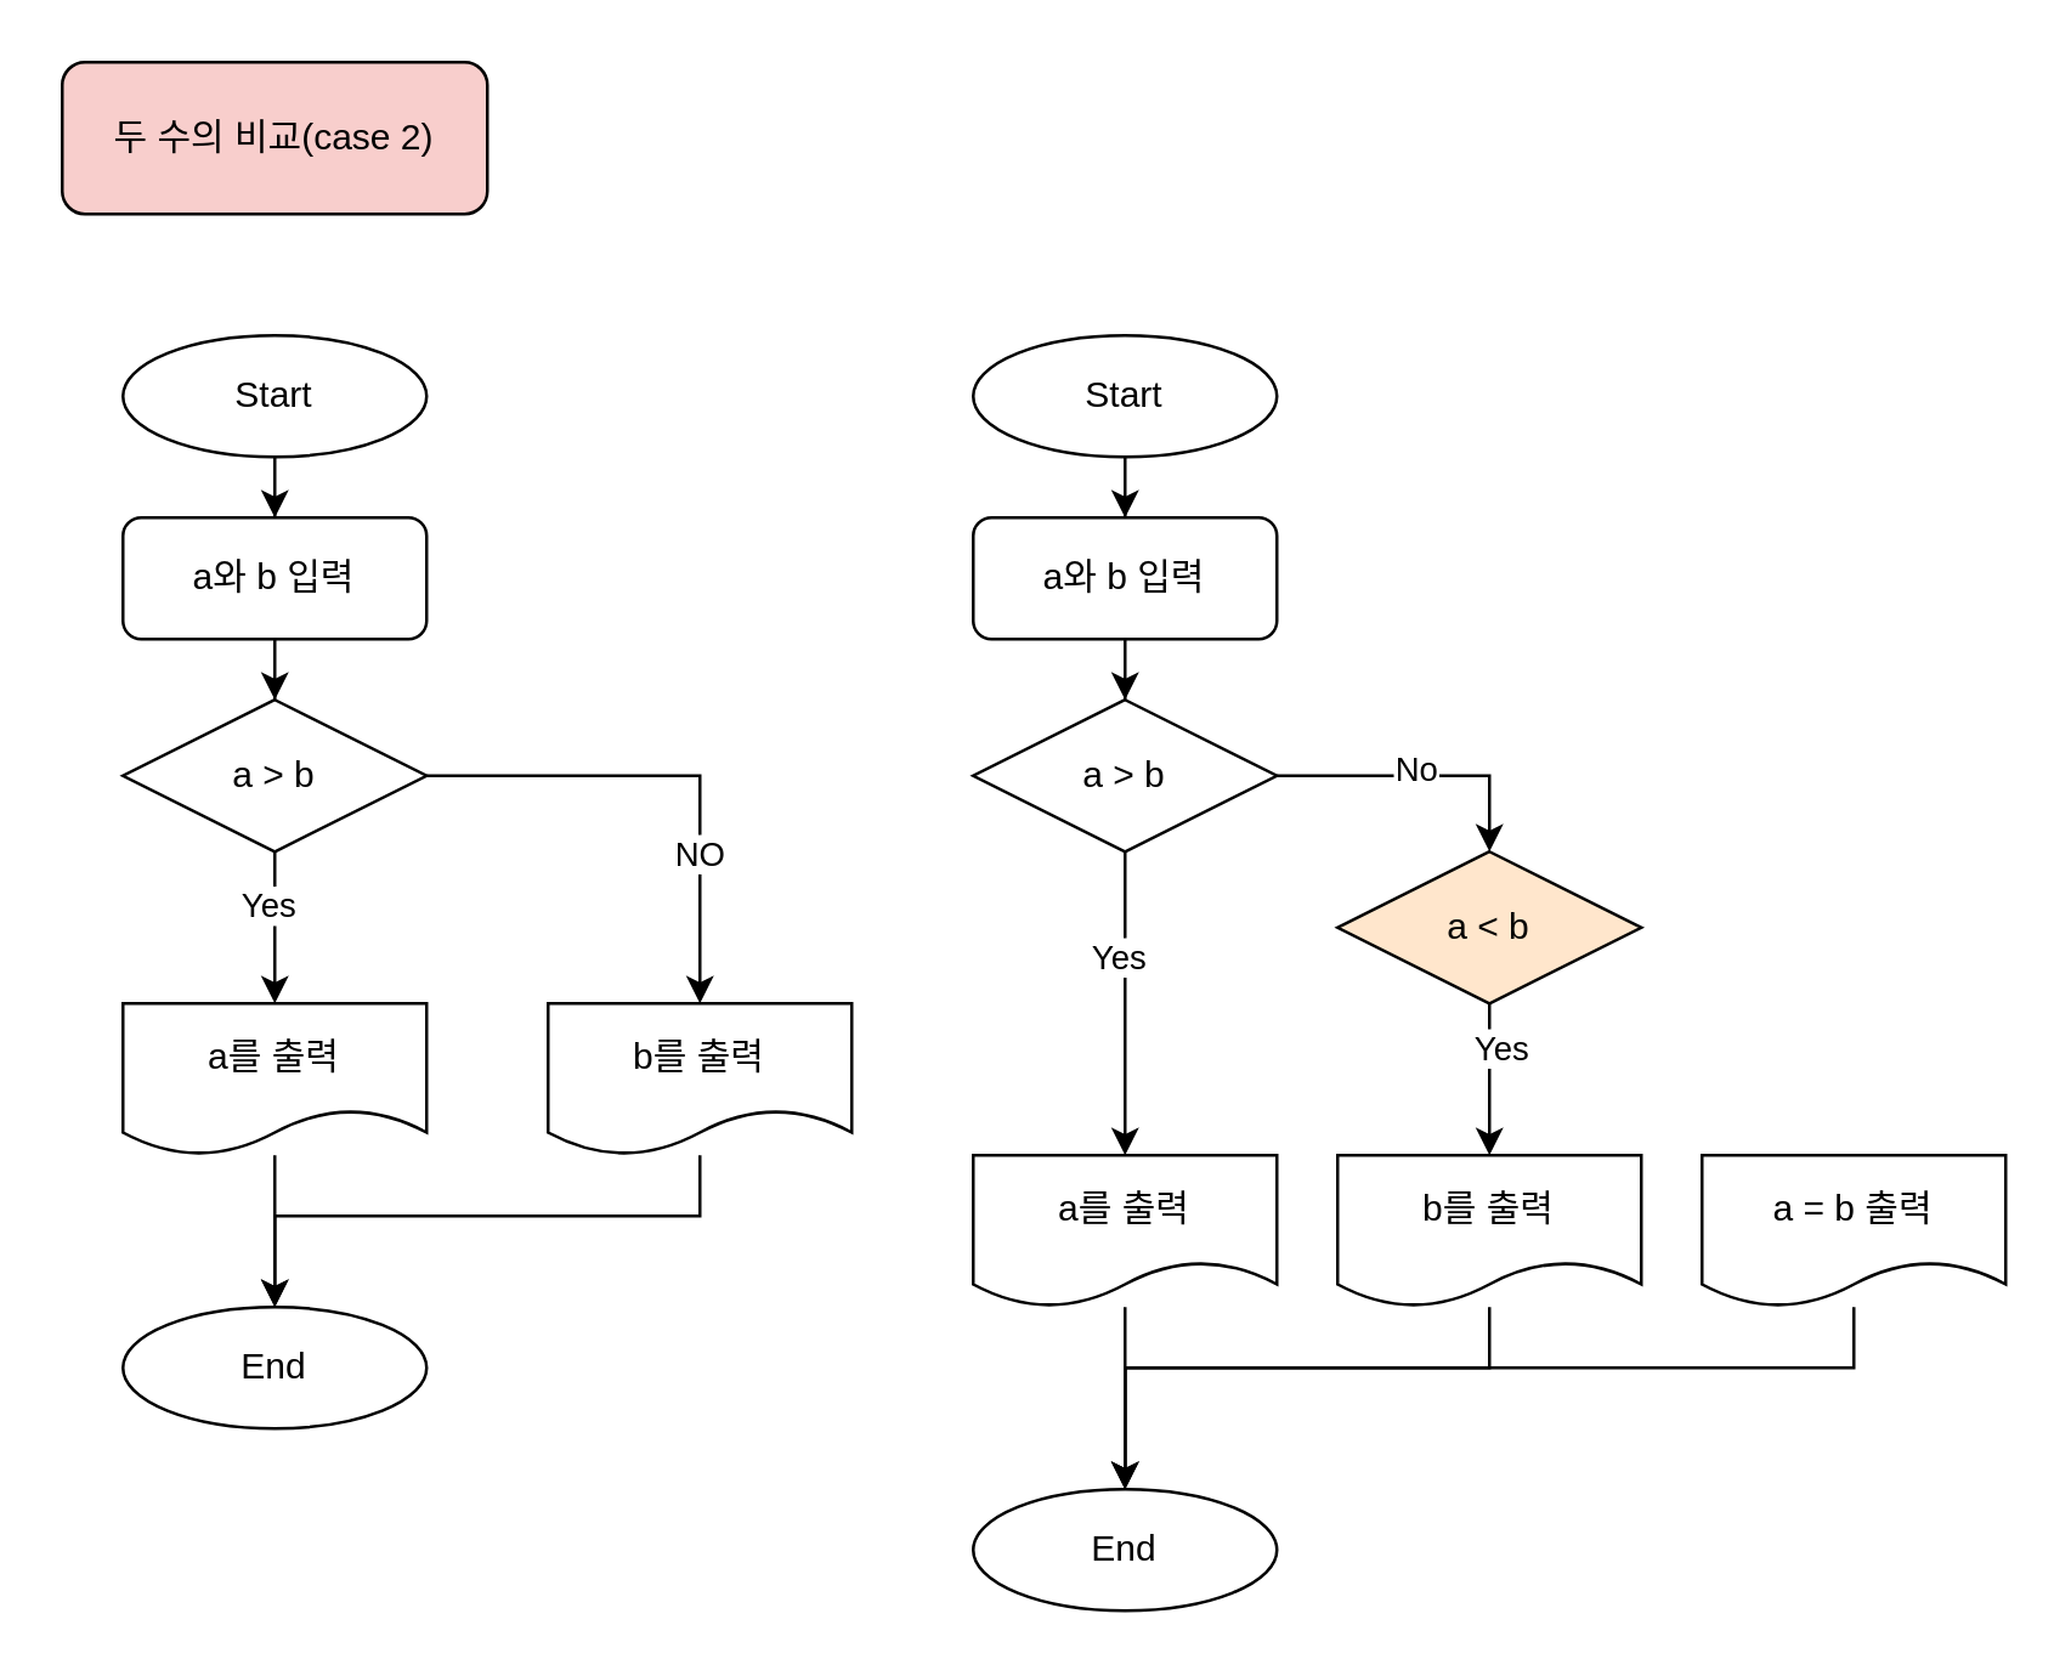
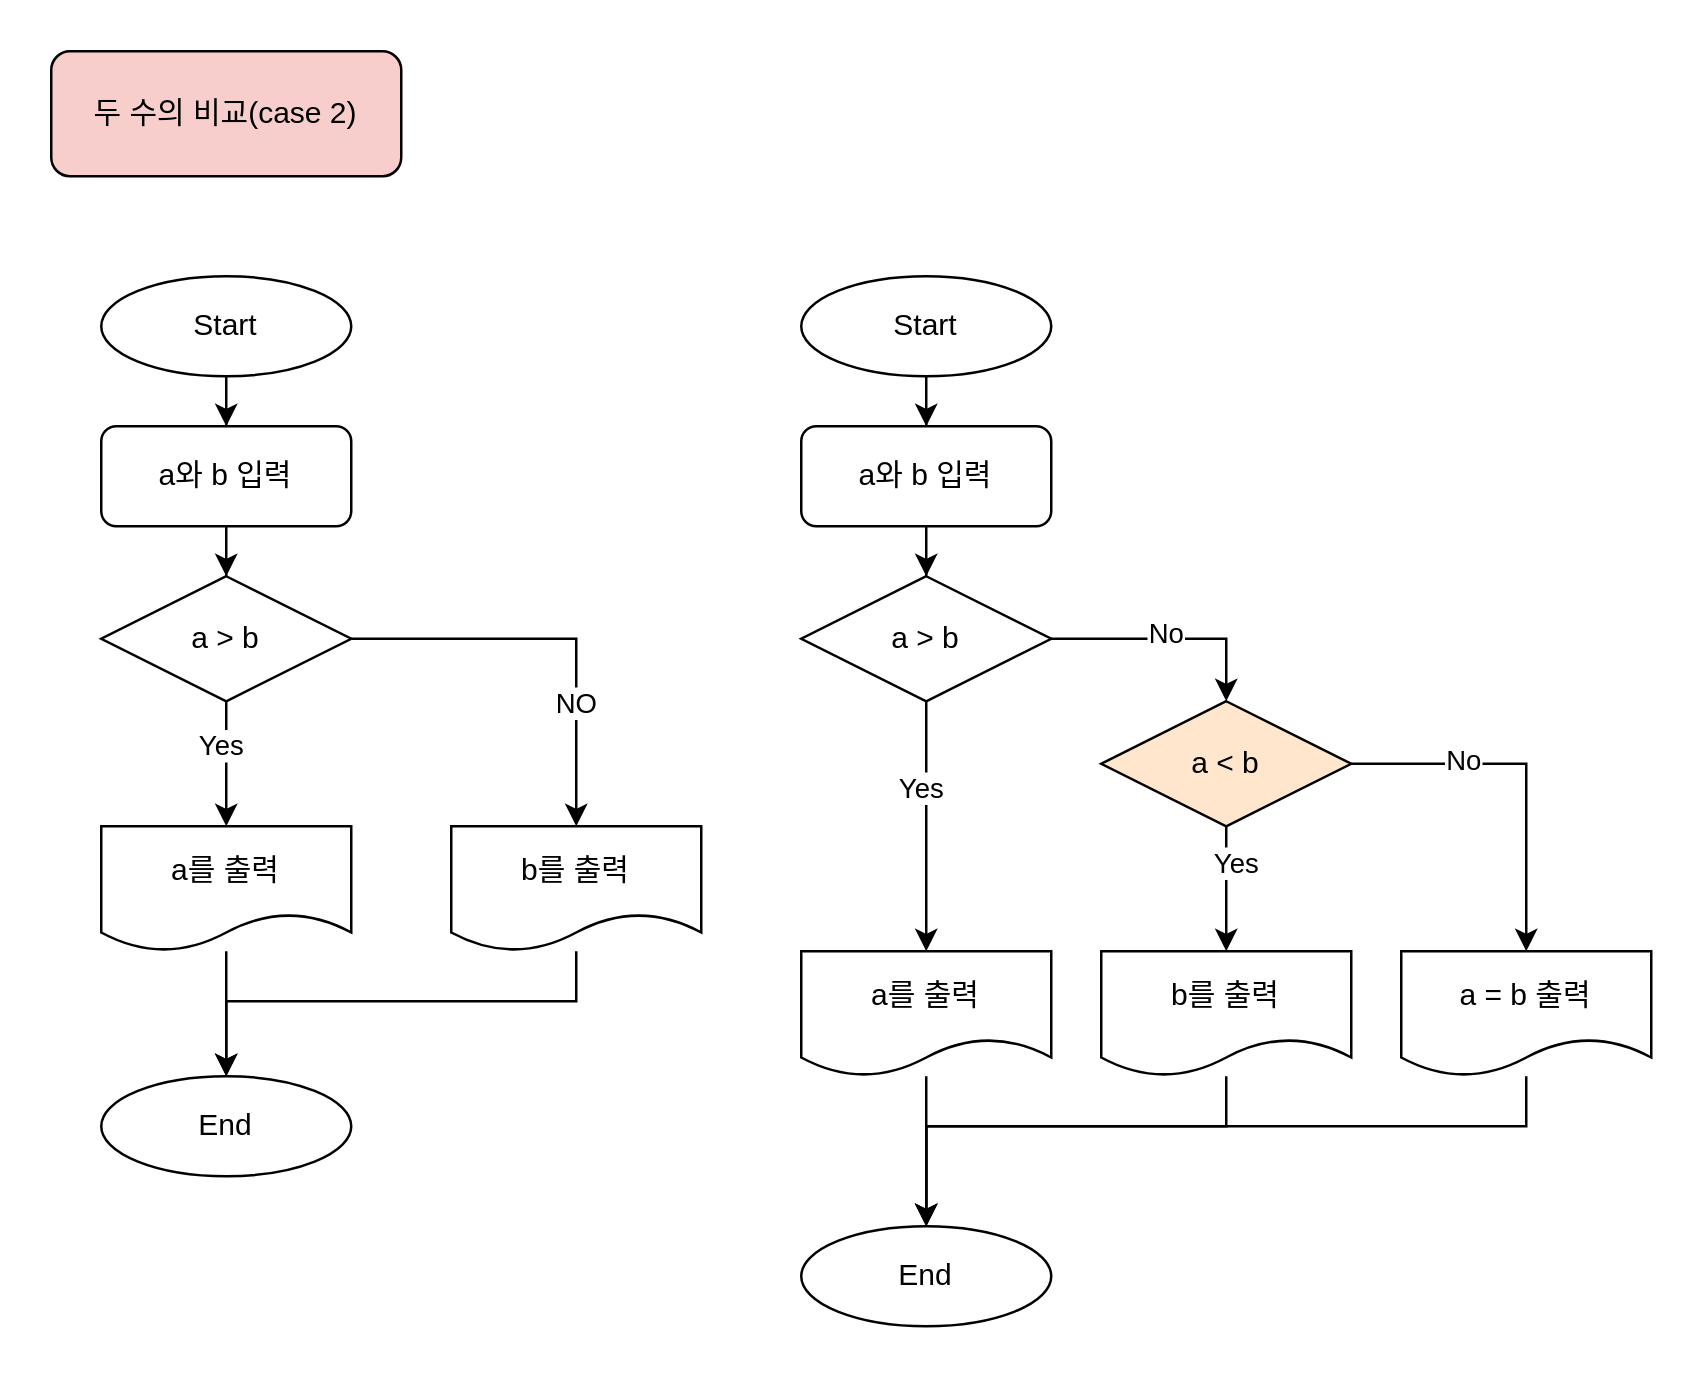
+ <mxCell id="31" style="edgeStyle=orthogonalEdgeStyle;rounded=0;orthogonalLoop=1;jettySize=auto;html=1;exitX=1;exitY=0.5;exitDx=0;exitDy=0;" edge="1" parent="1" source="33" target="37"><mxGeometry relative="1" as="geometry" /></mxCell>
+ <mxCell id="32" value="No" style="edgeLabel;html=1;align=center;verticalAlign=middle;resizable=0;points=[];" vertex="1" connectable="0" parent="31"><mxGeometry x="-0.399" y="2" relative="1" as="geometry"><mxPoint as="offset" /></mxGeometry></mxCell>
